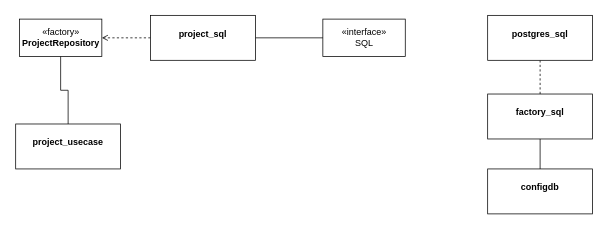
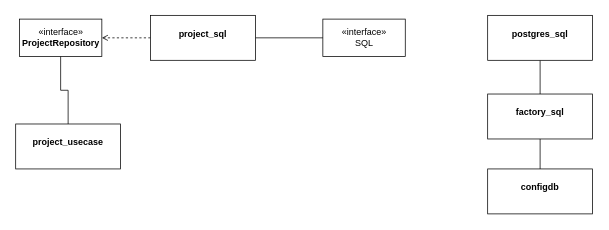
- <mxCell id="11" value="«factory»&lt;br&gt;&lt;b&gt;ProjectRepository&lt;/b&gt;" style="html=1;" vertex="1" parent="1"><mxGeometry x="25" y="25" width="110" height="50" as="geometry" /></mxCell>
+ <mxCell id="11" value="«interface»&lt;br&gt;&lt;b&gt;ProjectRepository&lt;/b&gt;" style="html=1;" vertex="1" parent="1"><mxGeometry x="25" y="25" width="110" height="50" as="geometry" /></mxCell>
- <mxCell id="3" style="edgeStyle=orthogonalEdgeStyle;rounded=0;orthogonalLoop=1;jettySize=auto;html=1;entryX=0.5;entryY=1;entryDx=0;entryDy=0;startArrow=none;startFill=0;endArrow=none;endFill=0;dashed=1;" edge="1" parent="1" source="4" target="7"><mxGeometry relative="1" as="geometry" /></mxCell>
+ <mxCell id="3" style="edgeStyle=orthogonalEdgeStyle;rounded=0;orthogonalLoop=1;jettySize=auto;html=1;entryX=0.5;entryY=1;entryDx=0;entryDy=0;startArrow=none;startFill=0;endArrow=none;endFill=0;" edge="1" parent="1" source="4" target="7"><mxGeometry relative="1" as="geometry" /></mxCell>
